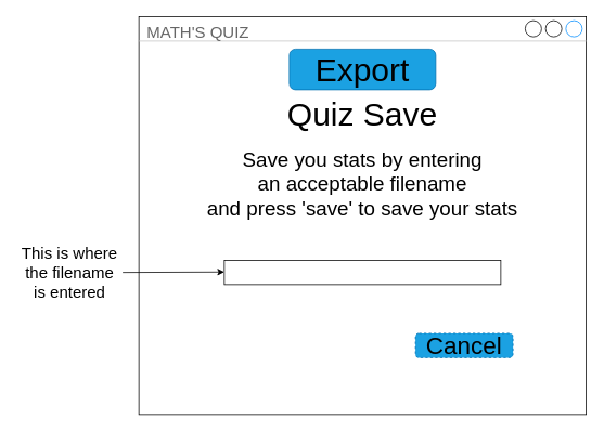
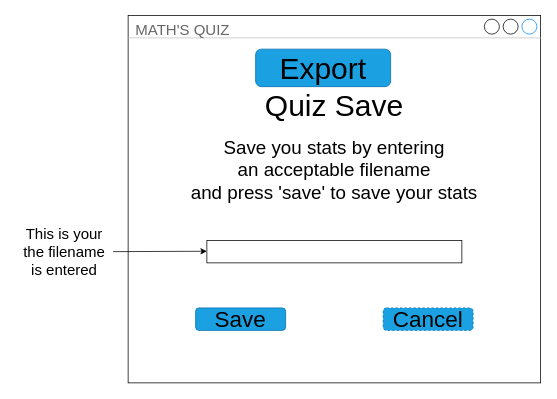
- <mxCell id="3" value="Export" style="rounded=1;whiteSpace=wrap;html=1;fontSize=40;fillColor=#1ba1e2;strokeColor=#006EAF;fontColor=#000000;" vertex="1" parent="1"><mxGeometry x="355" y="60" width="180" height="50" as="geometry" /></mxCell>
+ <mxCell id="3" value="Export" style="rounded=1;whiteSpace=wrap;html=1;fontSize=40;fillColor=#1ba1e2;strokeColor=#006EAF;fontColor=#000000;" vertex="1" parent="1"><mxGeometry x="340" y="65" width="180" height="50" as="geometry" /></mxCell>
- <mxCell id="8" value="This is where the filename is entered" style="text;html=1;strokeColor=none;fillColor=none;align=center;verticalAlign=middle;whiteSpace=wrap;rounded=0;fontSize=20;fontColor=#000000;" vertex="1" parent="1"><mxGeometry y="295" width="130" height="80" as="geometry" x="20" /></mxCell>
+ <mxCell id="8" value="This is your the filename is entered" style="text;html=1;strokeColor=none;fillColor=none;align=center;verticalAlign=middle;whiteSpace=wrap;rounded=0;fontSize=20;fontColor=#000000;" vertex="1" parent="1"><mxGeometry y="295" width="130" height="80" as="geometry" x="20" /></mxCell>
+ <mxCell id="9" value="Save" style="rounded=1;whiteSpace=wrap;html=1;fontSize=30;fontColor=#000000;fillColor=#1ba1e2;strokeColor=#006EAF;" vertex="1" parent="1"><mxGeometry x="260" y="410" width="120" height="30" as="geometry" /></mxCell>
